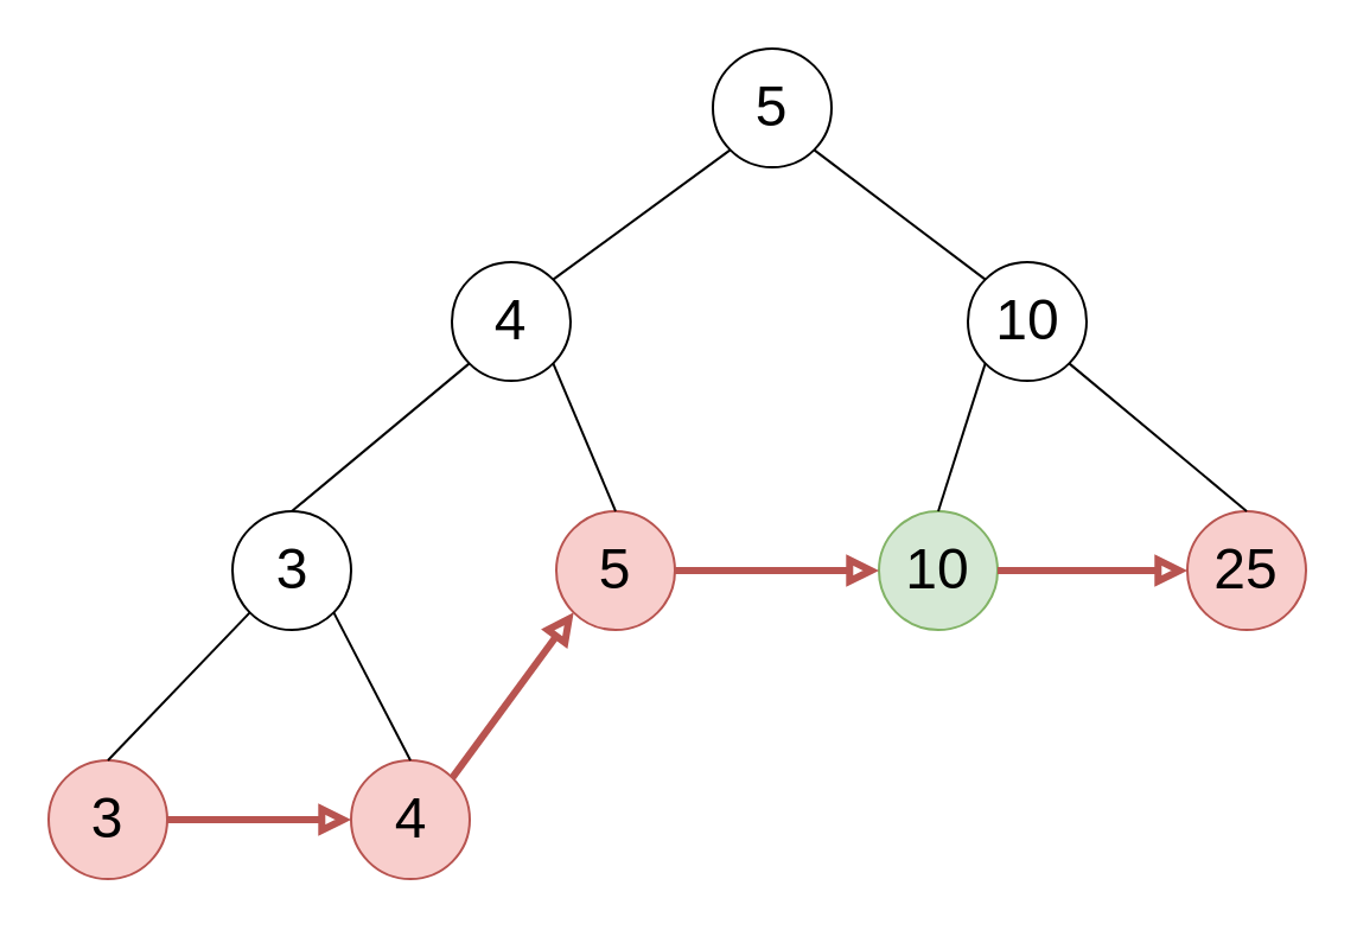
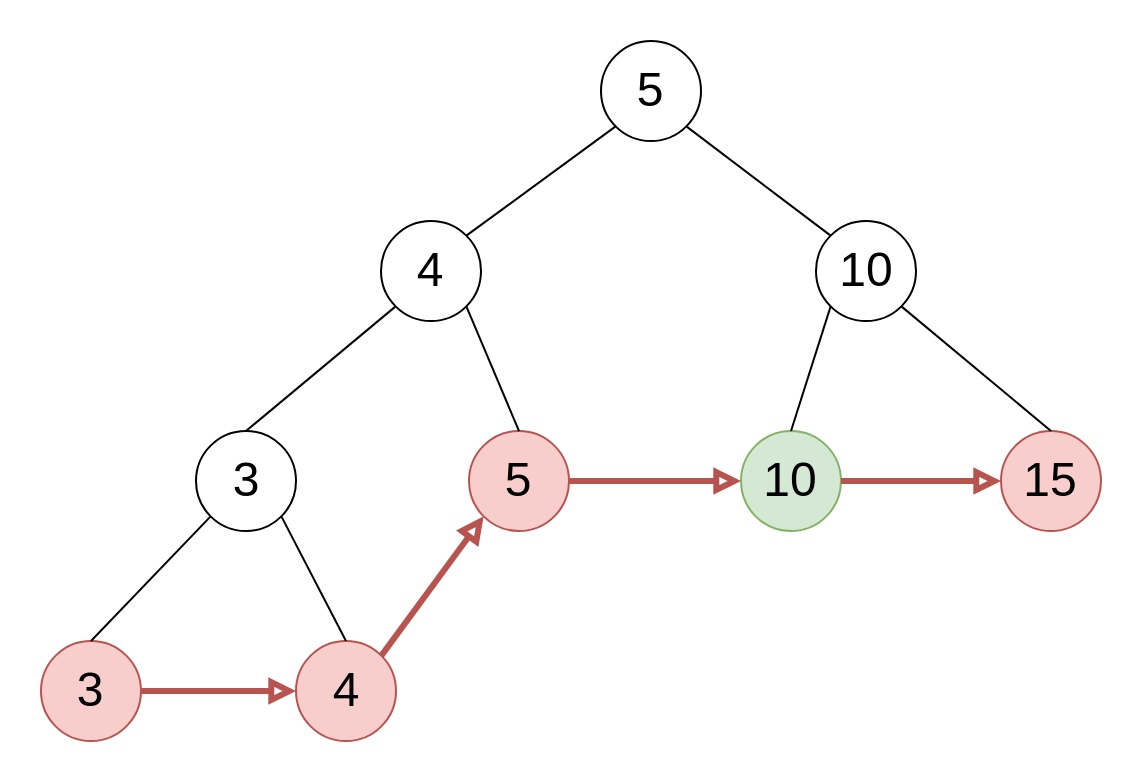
- <mxCell id="8" value="&lt;font style=&quot;font-size: 24px&quot;&gt;25&lt;/font&gt;" style="ellipse;whiteSpace=wrap;html=1;aspect=fixed;fillColor=#f8cecc;strokeColor=#b85450;" parent="1" vertex="1"><mxGeometry x="500" y="215" width="50" height="50" as="geometry" /></mxCell>
+ <mxCell id="8" value="&lt;font style=&quot;font-size: 24px&quot;&gt;15&lt;/font&gt;" style="ellipse;whiteSpace=wrap;html=1;aspect=fixed;fillColor=#f8cecc;strokeColor=#b85450;" parent="1" vertex="1"><mxGeometry x="500" y="215" width="50" height="50" as="geometry" /></mxCell>
